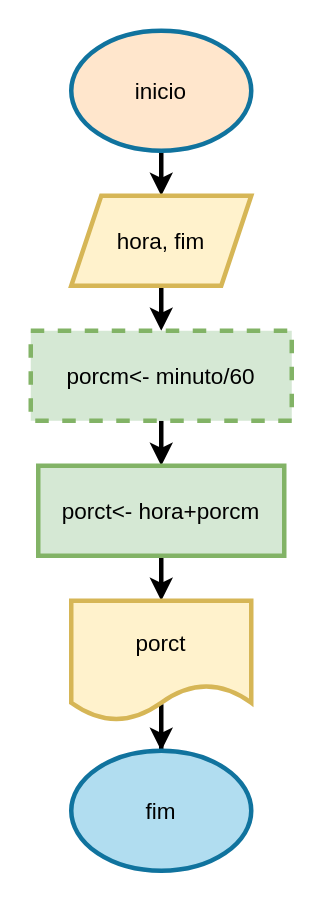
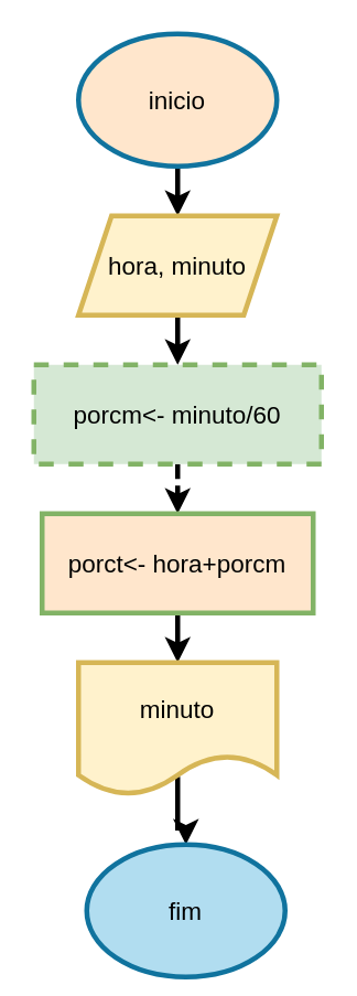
- <mxCell id="5" value="hora, fim" style="shape=parallelogram;perimeter=parallelogramPerimeter;whiteSpace=wrap;html=1;fixedSize=1;strokeWidth=3;fontSize=15;fillColor=#fff2cc;strokeColor=#d6b656;" vertex="1" parent="1"><mxGeometry x="47" y="130" width="120" height="60" as="geometry" /></mxCell>
+ <mxCell id="5" value="hora, minuto" style="shape=parallelogram;perimeter=parallelogramPerimeter;whiteSpace=wrap;html=1;fixedSize=1;strokeWidth=3;fontSize=15;fillColor=#fff2cc;strokeColor=#d6b656;" vertex="1" parent="1"><mxGeometry x="47" y="130" width="120" height="60" as="geometry" /></mxCell>
- <mxCell id="6" value="" style="edgeStyle=orthogonalEdgeStyle;rounded=0;orthogonalLoop=1;jettySize=auto;html=1;strokeWidth=3;fontSize=15;" edge="1" parent="1" source="7" target="9"><mxGeometry relative="1" as="geometry" /></mxCell>
+ <mxCell id="6" value="" style="edgeStyle=orthogonalEdgeStyle;rounded=0;orthogonalLoop=1;jettySize=auto;html=1;strokeWidth=3;fontSize=15;dashed=1;" edge="1" parent="1" source="7" target="9"><mxGeometry relative="1" as="geometry" /></mxCell>
- <mxCell id="9" value="porct&amp;lt;- hora+porcm" style="whiteSpace=wrap;html=1;strokeWidth=3;fontSize=15;fillColor=#d5e8d4;strokeColor=#82b366;" vertex="1" parent="1"><mxGeometry x="25" y="310" width="164" height="60" as="geometry" /></mxCell>
+ <mxCell id="9" value="porct&amp;lt;- hora+porcm" style="whiteSpace=wrap;html=1;strokeWidth=3;fontSize=15;fillColor=#ffe6cc;strokeColor=#82b366;" vertex="1" parent="1"><mxGeometry x="25" y="310" width="164" height="60" as="geometry" /></mxCell>
- <mxCell id="11" value="porct" style="shape=document;whiteSpace=wrap;html=1;boundedLbl=1;strokeWidth=3;fontSize=15;fillColor=#fff2cc;strokeColor=#d6b656;" vertex="1" parent="1"><mxGeometry x="47" y="400" width="120" height="80" as="geometry" /></mxCell>
+ <mxCell id="11" value="minuto" style="shape=document;whiteSpace=wrap;html=1;boundedLbl=1;strokeWidth=3;fontSize=15;fillColor=#fff2cc;strokeColor=#d6b656;" vertex="1" parent="1"><mxGeometry x="47" y="400" width="120" height="80" as="geometry" /></mxCell>
- <mxCell id="12" value="fim" style="ellipse;whiteSpace=wrap;html=1;strokeWidth=3;fontSize=15;fillColor=#b1ddf0;strokeColor=#10739e;" vertex="1" parent="1"><mxGeometry x="47" y="500" width="120" height="80" as="geometry" /></mxCell>
+ <mxCell id="12" value="fim" style="ellipse;whiteSpace=wrap;html=1;strokeWidth=3;fontSize=15;fillColor=#b1ddf0;strokeColor=#10739e;" vertex="1" parent="1"><mxGeometry x="52" y="510" width="120" height="80" as="geometry" /></mxCell>
